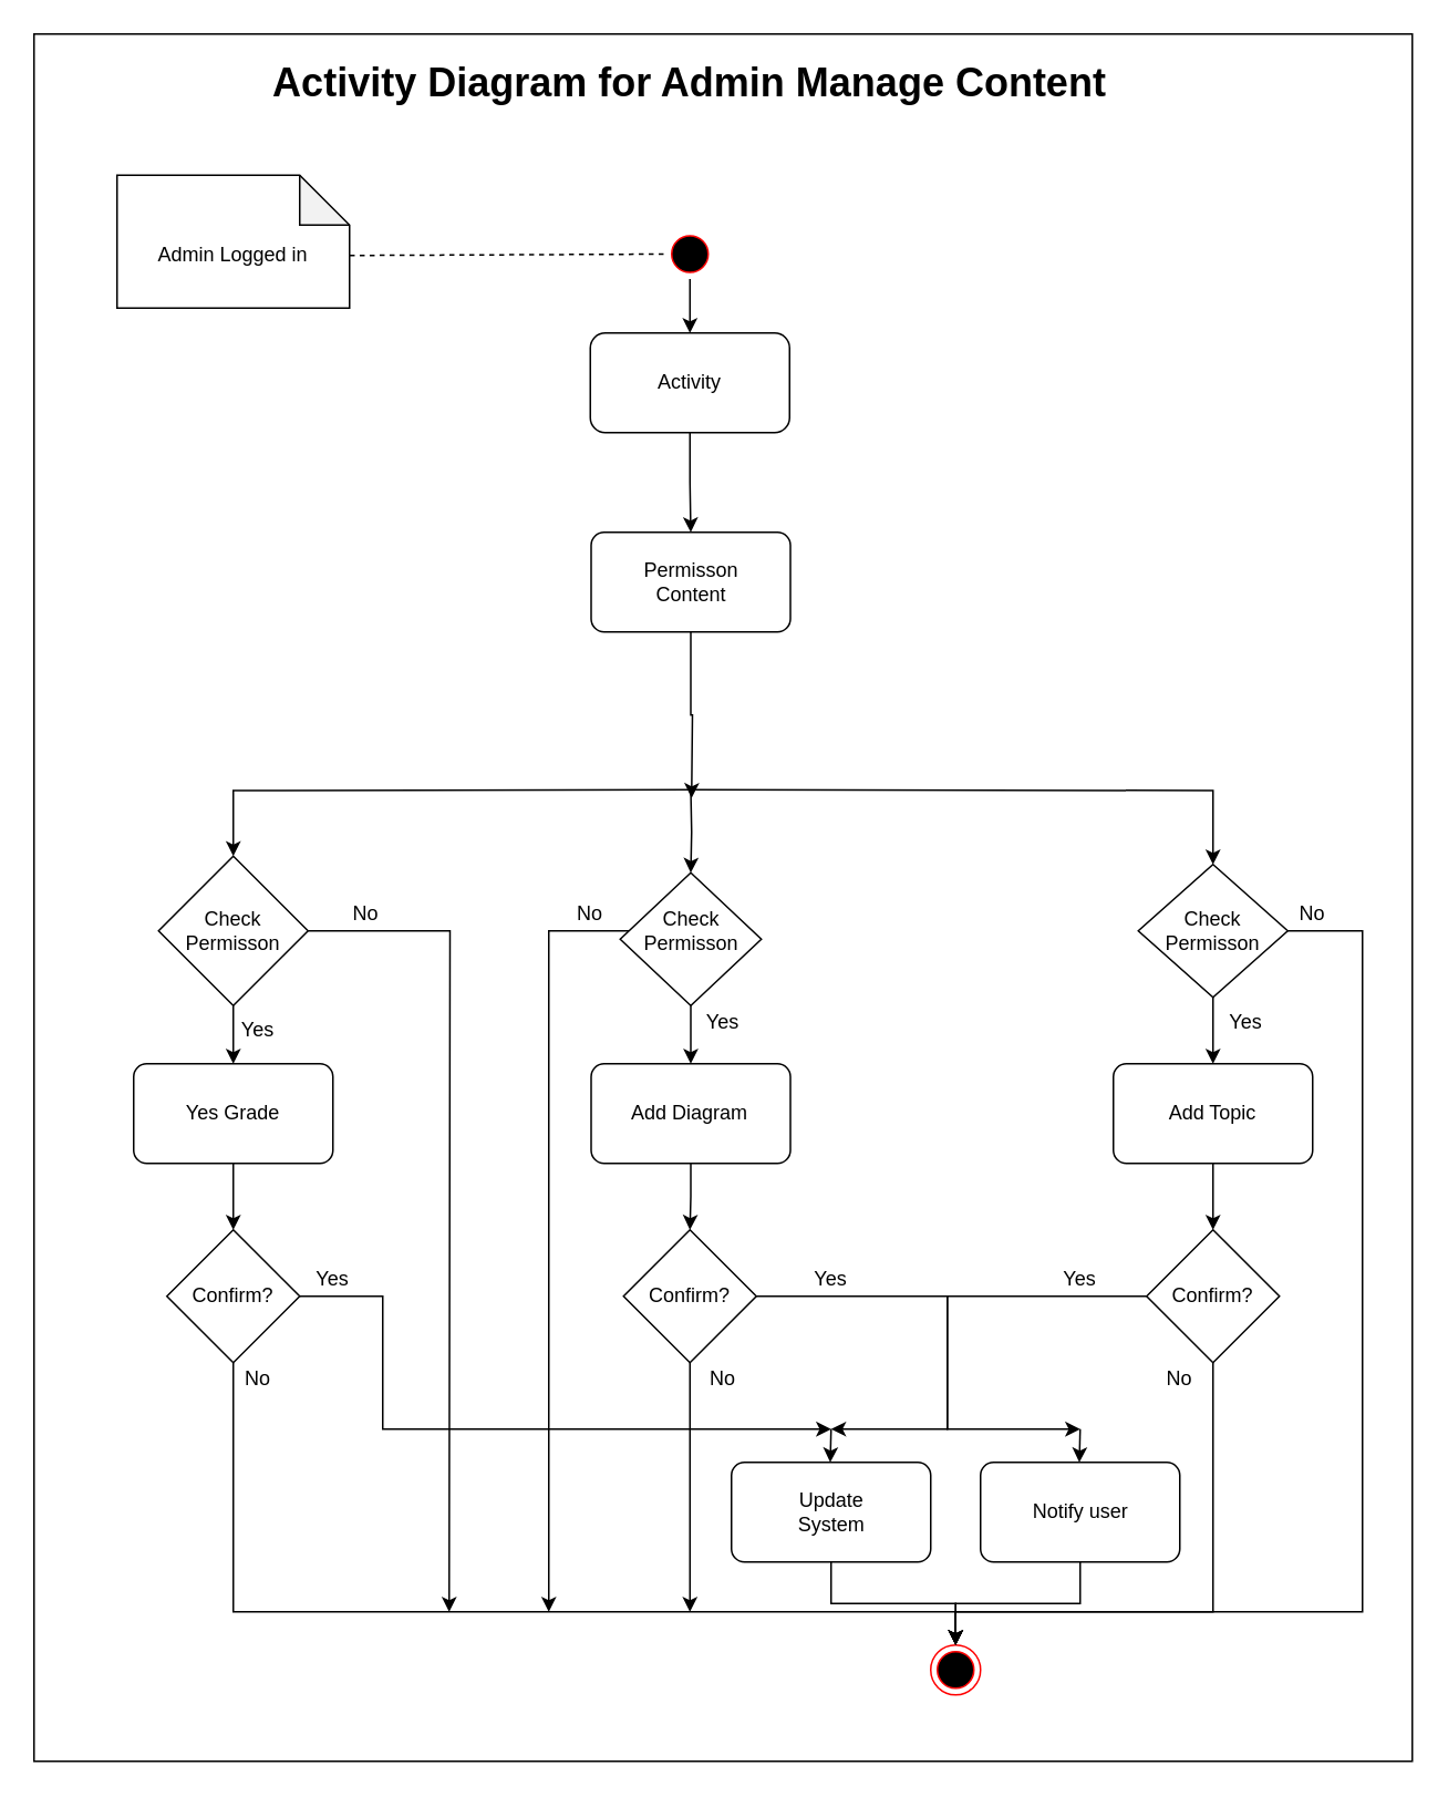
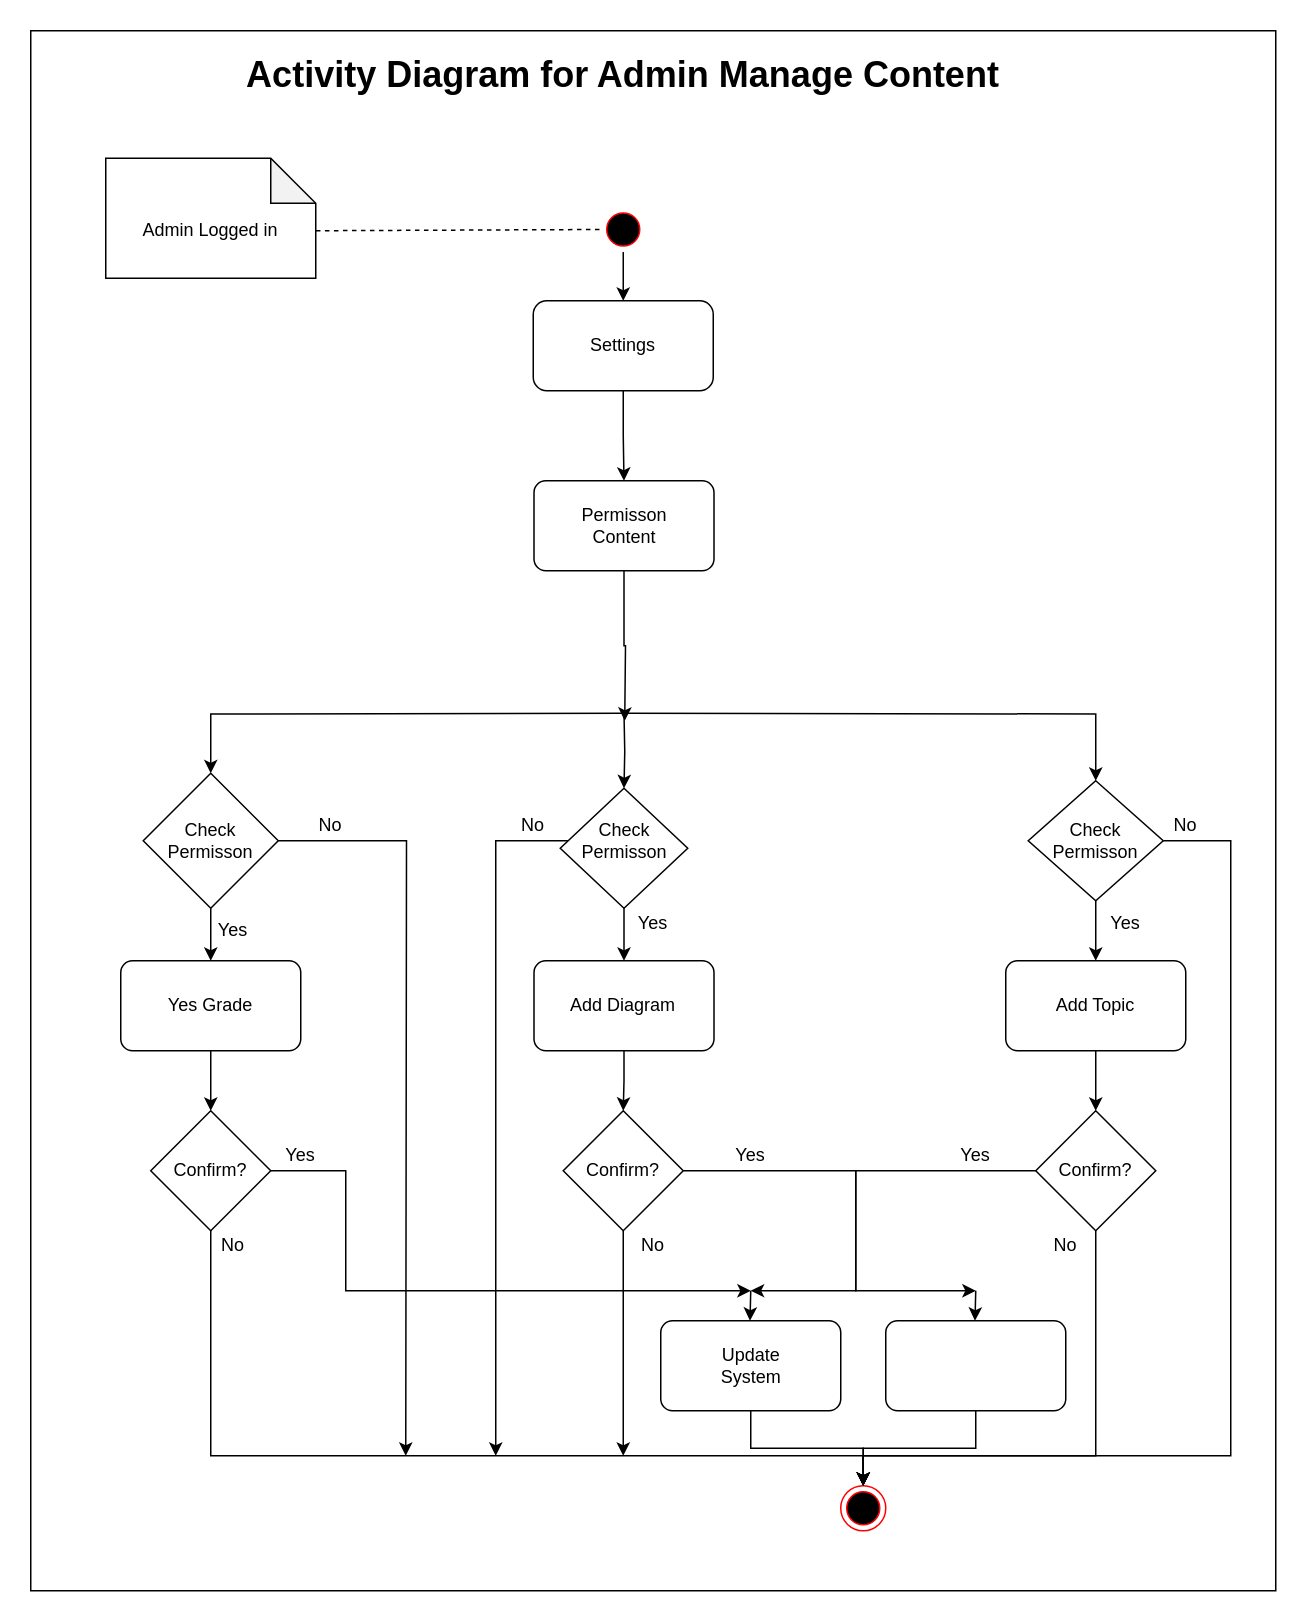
- <mxCell id="8" value="Activity" style="text;html=1;strokeColor=none;fillColor=none;align=center;verticalAlign=middle;whiteSpace=wrap;rounded=0;" parent="1" vertex="1"><mxGeometry x="370" y="220" width="90" height="20" as="geometry" /></mxCell>
+ <mxCell id="8" value="Settings" style="text;html=1;strokeColor=none;fillColor=none;align=center;verticalAlign=middle;whiteSpace=wrap;rounded=0;" parent="1" vertex="1"><mxGeometry x="370" y="220" width="90" height="20" as="geometry" /></mxCell>
- <mxCell id="22" value="Notify user" style="text;html=1;strokeColor=none;fillColor=none;align=center;verticalAlign=middle;whiteSpace=wrap;rounded=0;" vertex="1" parent="1"><mxGeometry x="618.5" y="900" width="63" height="20" as="geometry" /></mxCell>
